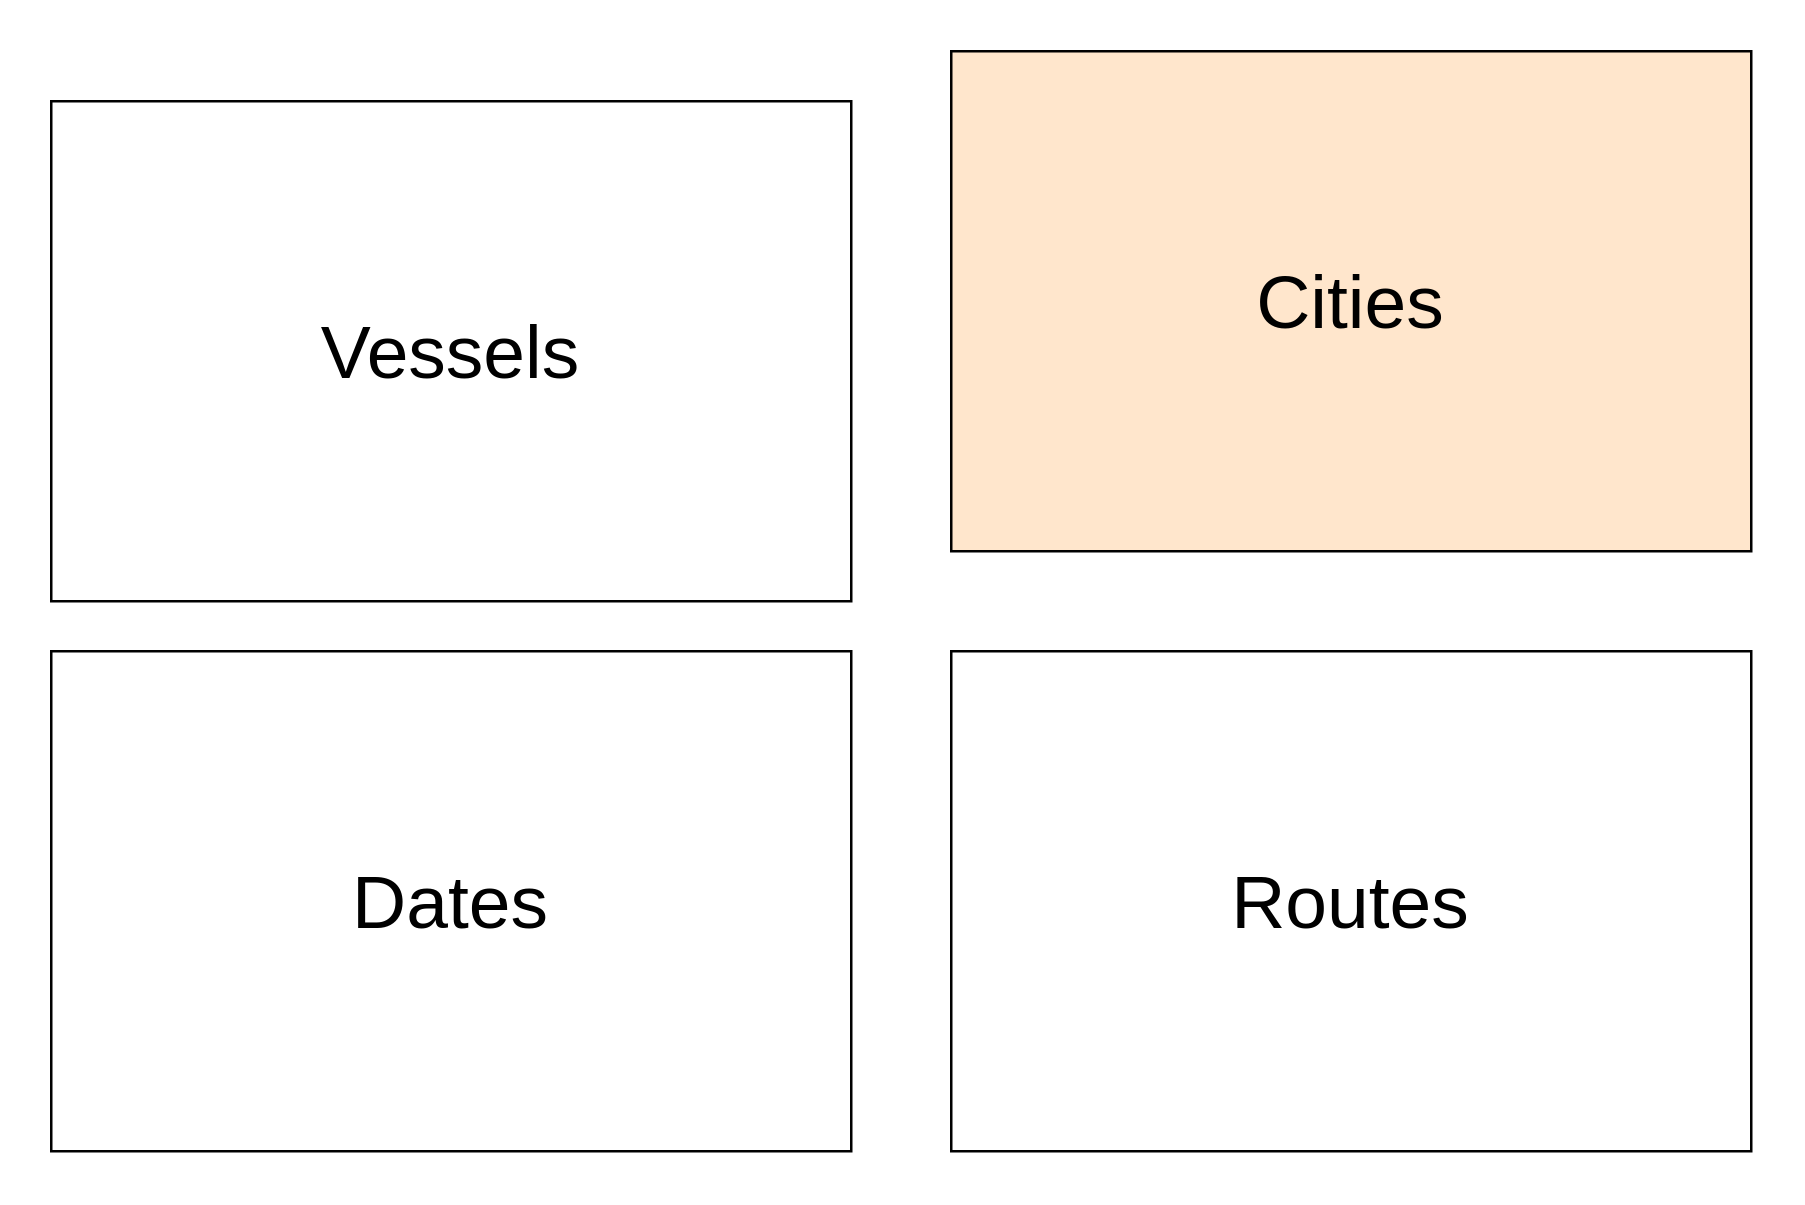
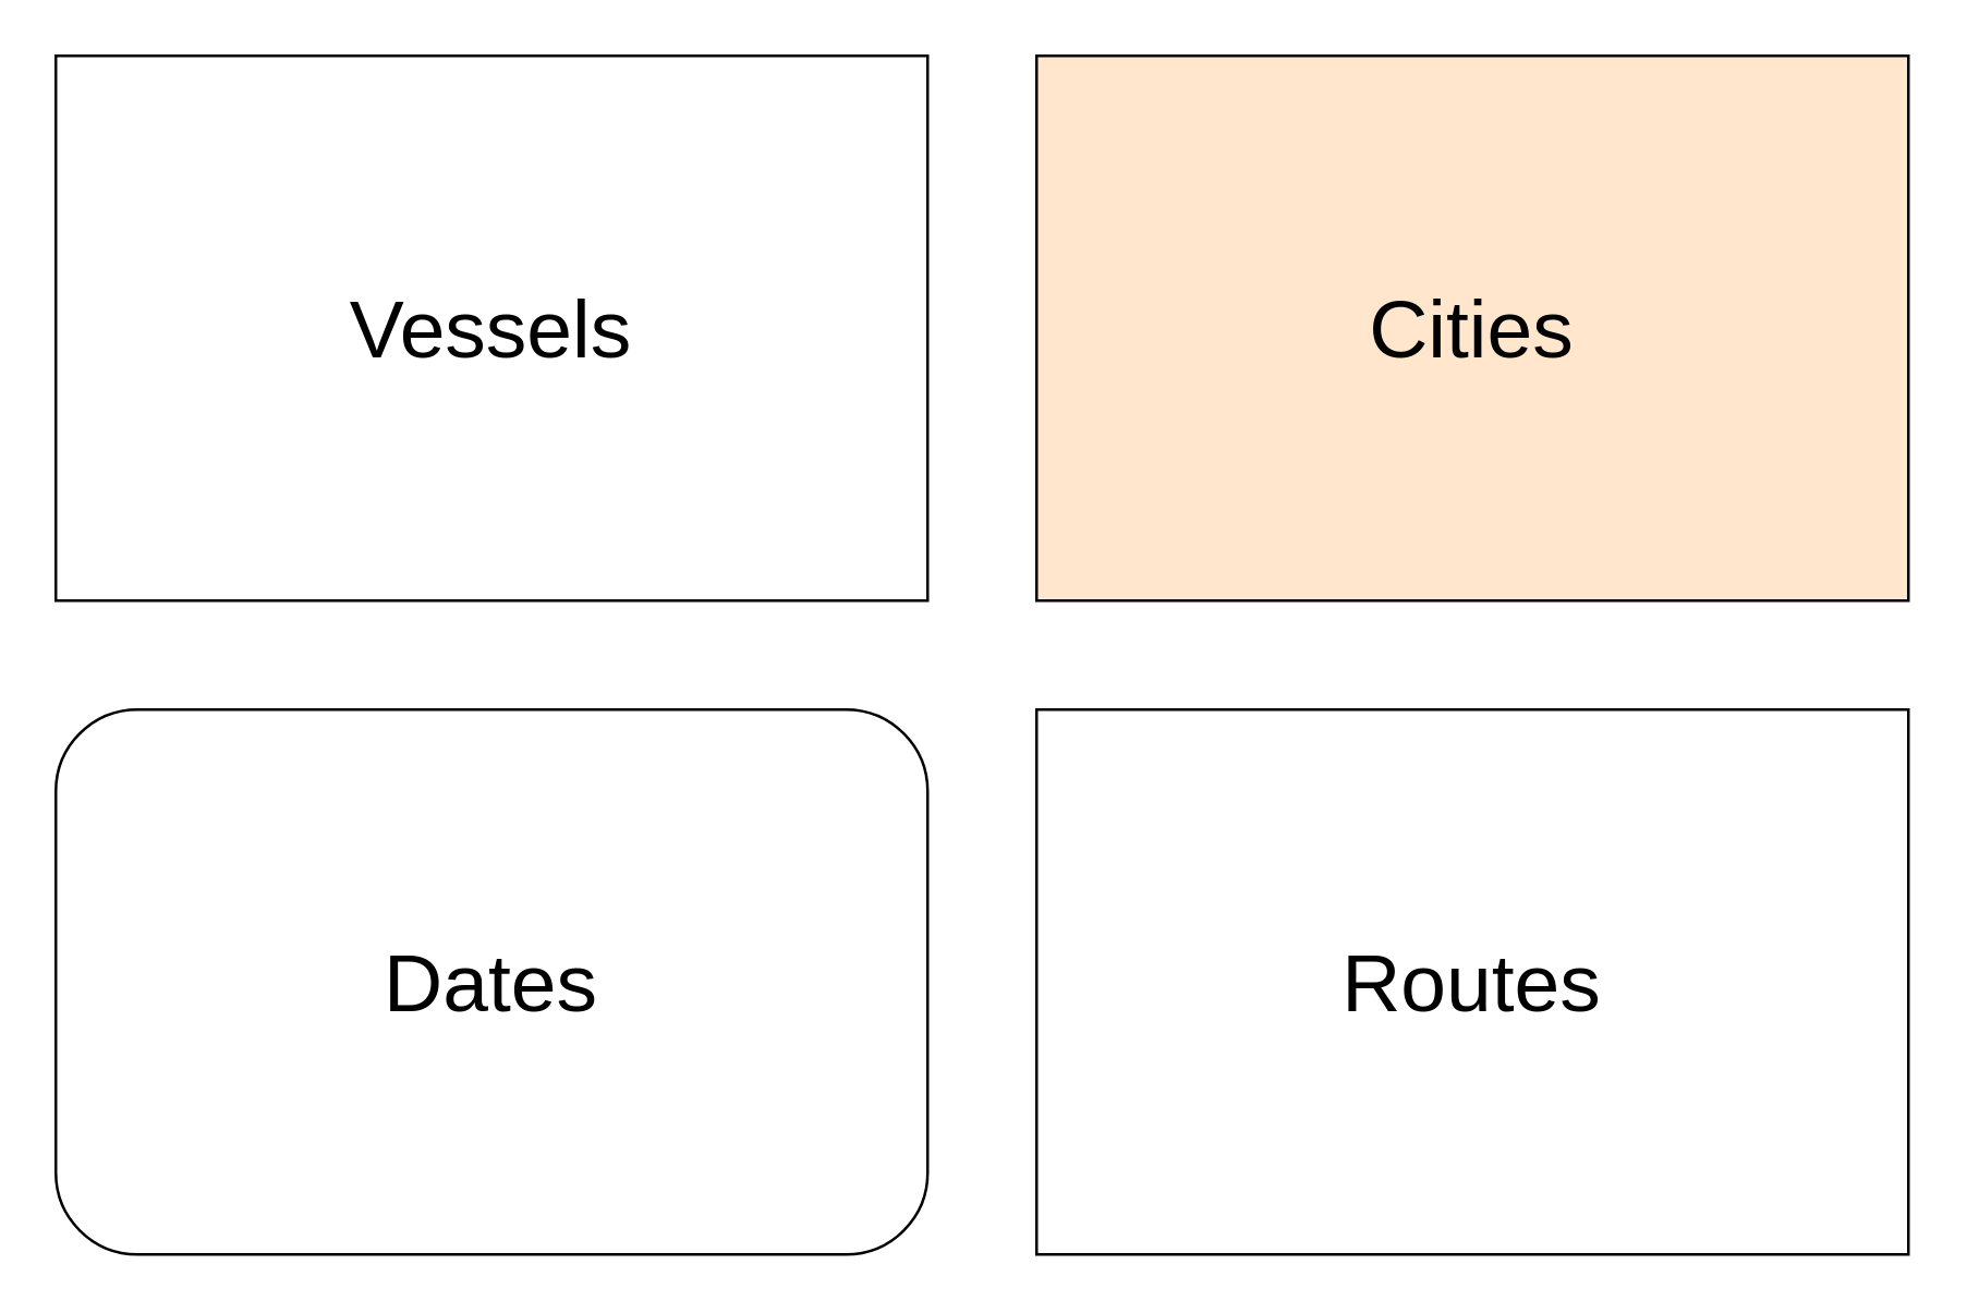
- <mxCell id="2" value="&lt;font style=&quot;font-size: 30px;&quot;&gt;Vessels&lt;/font&gt;" style="rounded=0;whiteSpace=wrap;html=1;" vertex="1" parent="1"><mxGeometry x="20" y="40" width="320" height="200" as="geometry" /></mxCell>
+ <mxCell id="2" value="&lt;font style=&quot;font-size: 30px;&quot;&gt;Vessels&lt;/font&gt;" style="rounded=0;whiteSpace=wrap;html=1;" vertex="1" parent="1"><mxGeometry x="20" y="20" width="320" height="200" as="geometry" /></mxCell>
- <mxCell id="4" value="&lt;font style=&quot;font-size: 30px;&quot;&gt;Dates&lt;/font&gt;" style="rounded=0;whiteSpace=wrap;html=1;" vertex="1" parent="1"><mxGeometry x="20" y="260" width="320" height="200" as="geometry" /></mxCell>
+ <mxCell id="4" value="&lt;font style=&quot;font-size: 30px;&quot;&gt;Dates&lt;/font&gt;" style="whiteSpace=wrap;html=1;rounded=1;" vertex="1" parent="1"><mxGeometry x="20" y="260" width="320" height="200" as="geometry" /></mxCell>
